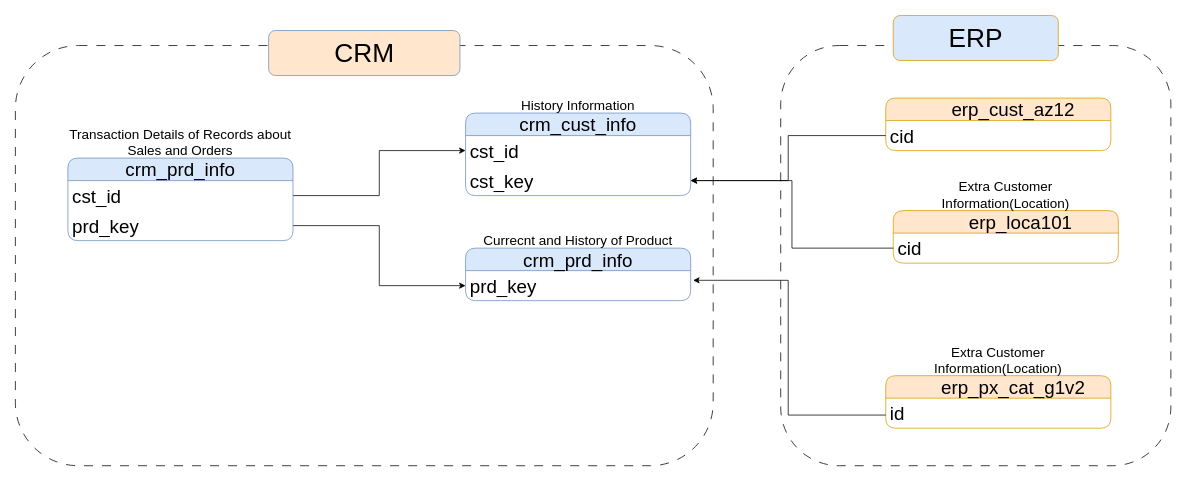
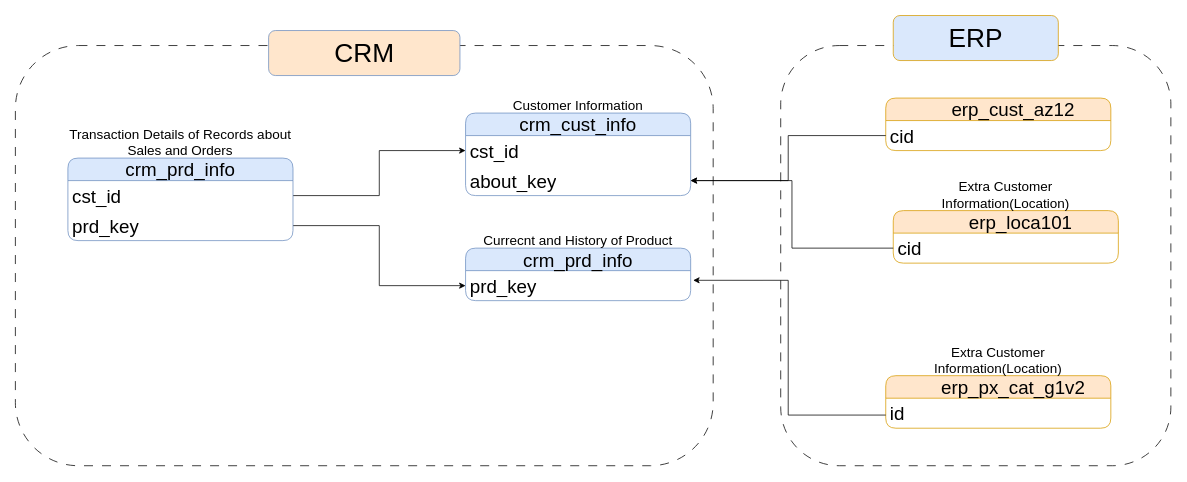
- <mxCell id="6" value="&lt;font style=&quot;font-size: 18px;&quot;&gt;History Information&lt;/font&gt;" style="text;html=1;align=center;verticalAlign=middle;whiteSpace=wrap;rounded=1;" vertex="1" parent="2"><mxGeometry width="300" height="40" as="geometry" /></mxCell>
+ <mxCell id="6" value="&lt;font style=&quot;font-size: 18px;&quot;&gt;Customer Information&lt;/font&gt;" style="text;html=1;align=center;verticalAlign=middle;whiteSpace=wrap;rounded=1;" vertex="1" parent="2"><mxGeometry width="300" height="40" as="geometry" /></mxCell>
- <mxCell id="5" value="cst_key" style="text;strokeColor=none;fillColor=none;align=left;verticalAlign=middle;spacingLeft=4;spacingRight=4;overflow=hidden;points=[[0,0.5],[1,0.5]];portConstraint=eastwest;rotatable=0;whiteSpace=wrap;html=1;fontSize=25;rounded=1;" vertex="1" parent="3"><mxGeometry y="70" width="300" height="40" as="geometry" /></mxCell>
+ <mxCell id="5" value="about_key" style="text;strokeColor=none;fillColor=none;align=left;verticalAlign=middle;spacingLeft=4;spacingRight=4;overflow=hidden;points=[[0,0.5],[1,0.5]];portConstraint=eastwest;rotatable=0;whiteSpace=wrap;html=1;fontSize=25;rounded=1;" vertex="1" parent="3"><mxGeometry y="70" width="300" height="40" as="geometry" /></mxCell>
